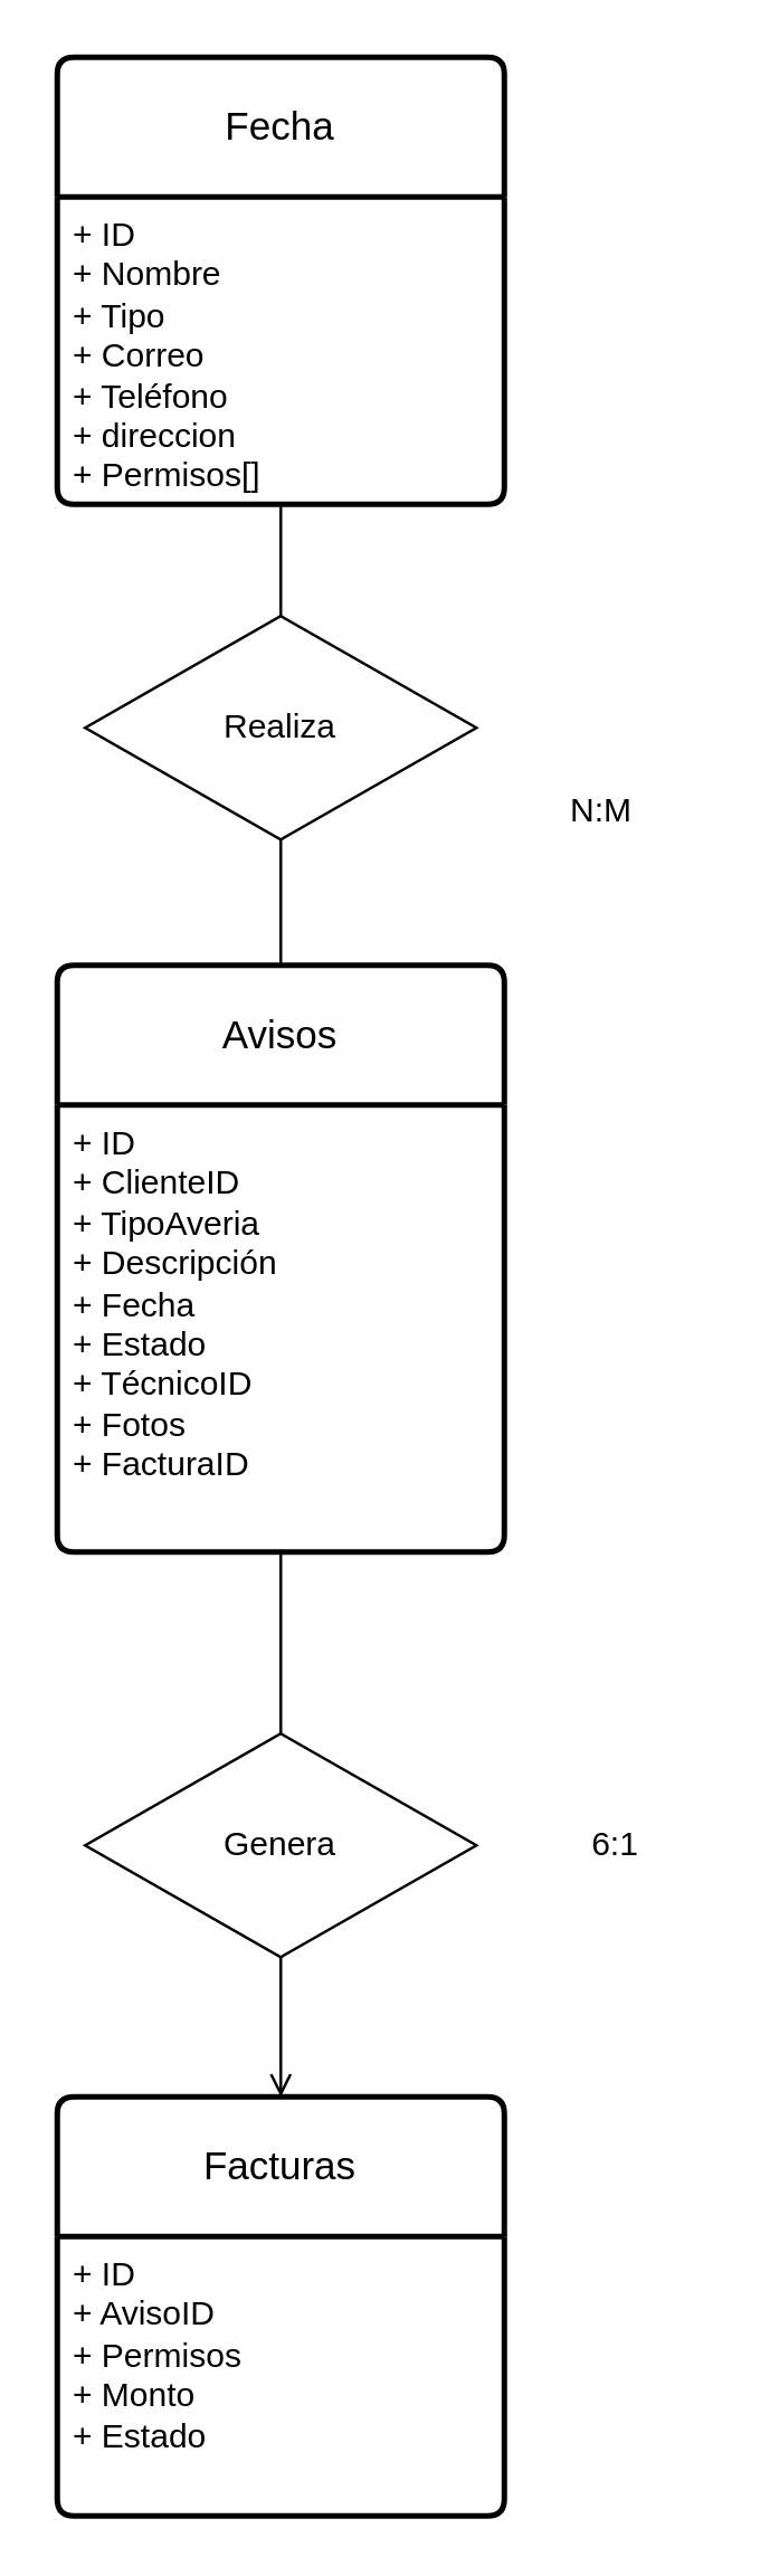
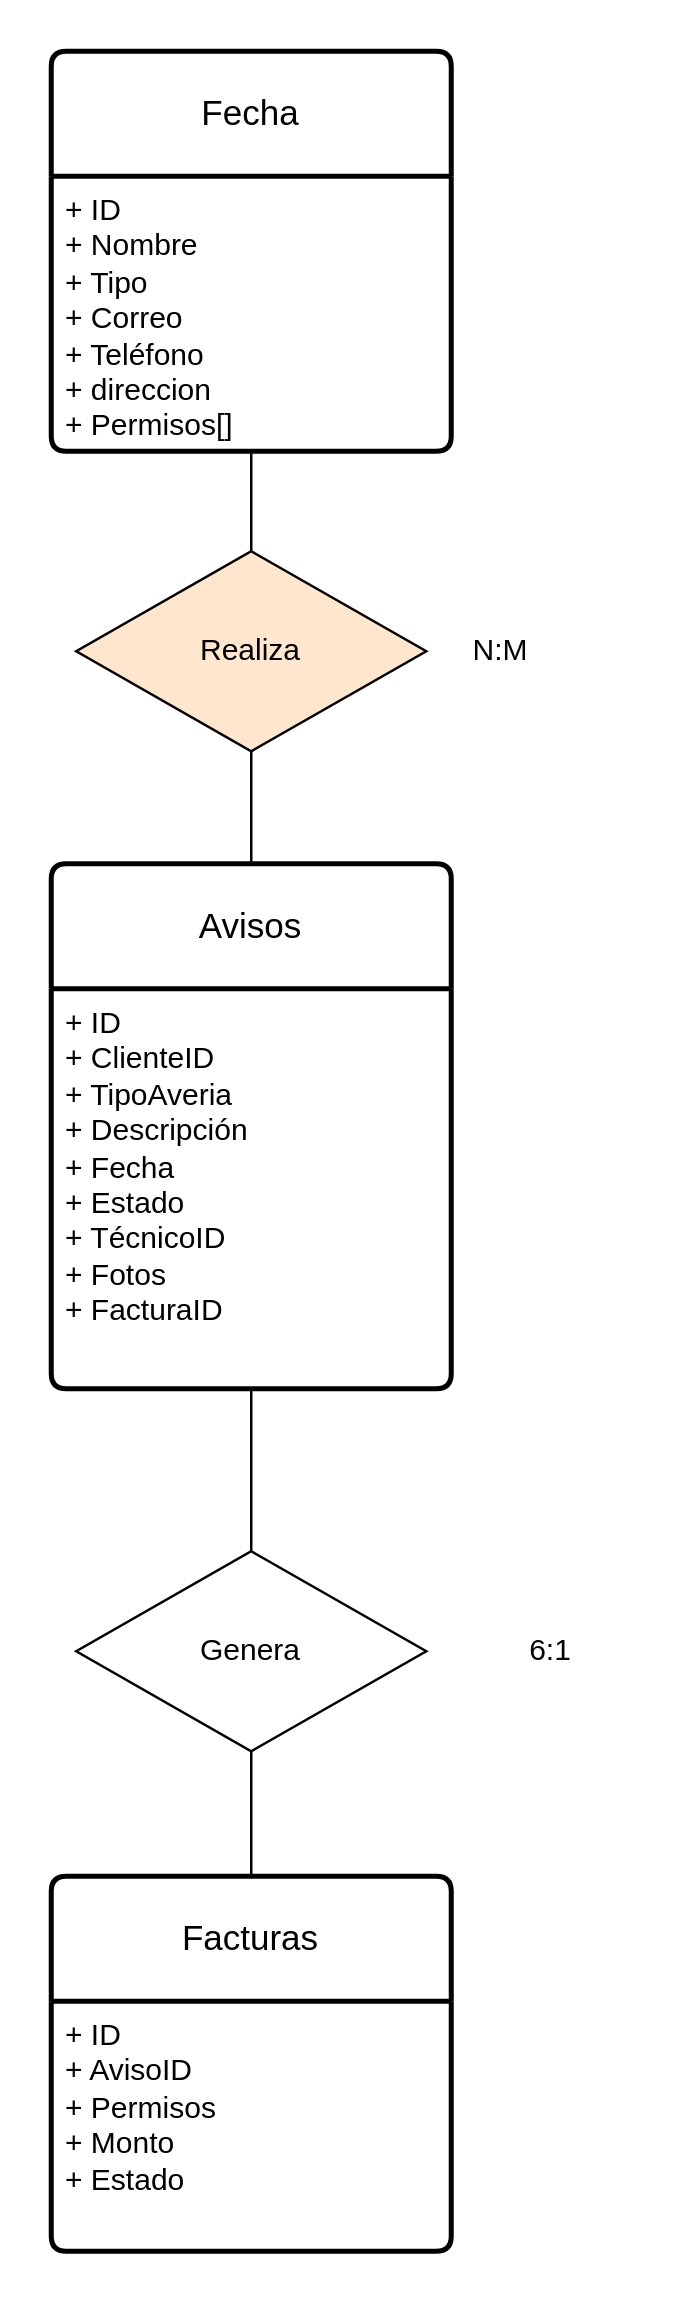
- <mxCell id="9" value="Realiza" style="rhombus;whiteSpace=wrap;html=1;rotation=0;" vertex="1" parent="1"><mxGeometry x="30" y="220" width="140" height="80" as="geometry" /></mxCell>
+ <mxCell id="9" value="Realiza" style="rhombus;whiteSpace=wrap;html=1;rotation=0;fillColor=#ffe6cc;" vertex="1" parent="1"><mxGeometry x="30" y="220" width="140" height="80" as="geometry" /></mxCell>
- <mxCell id="15" value="N:M" style="text;html=1;align=center;verticalAlign=middle;whiteSpace=wrap;rounded=0;" vertex="1" parent="1"><mxGeometry x="185" y="275" width="60" height="30" as="geometry" /></mxCell>
+ <mxCell id="15" value="N:M" style="text;html=1;align=center;verticalAlign=middle;whiteSpace=wrap;rounded=0;" vertex="1" parent="1"><mxGeometry x="170" y="245" width="60" height="30" as="geometry" /></mxCell>
- <mxCell id="14" value="" style="endArrow=open;html=1;rounded=0;entryX=0.5;entryY=0;entryDx=0;entryDy=0;exitX=0.5;exitY=1;exitDx=0;exitDy=0;" edge="1" parent="1" source="12" target="7"><mxGeometry width="50" height="50" relative="1" as="geometry"><mxPoint x="100" y="710" as="sourcePoint" /><mxPoint x="320" y="540" as="targetPoint" /></mxGeometry></mxCell>
+ <mxCell id="14" value="" style="endArrow=none;html=1;rounded=0;entryX=0.5;entryY=0;entryDx=0;entryDy=0;exitX=0.5;exitY=1;exitDx=0;exitDy=0;" edge="1" parent="1" source="12" target="7"><mxGeometry width="50" height="50" relative="1" as="geometry"><mxPoint x="100" y="710" as="sourcePoint" /><mxPoint x="320" y="540" as="targetPoint" /></mxGeometry></mxCell>
